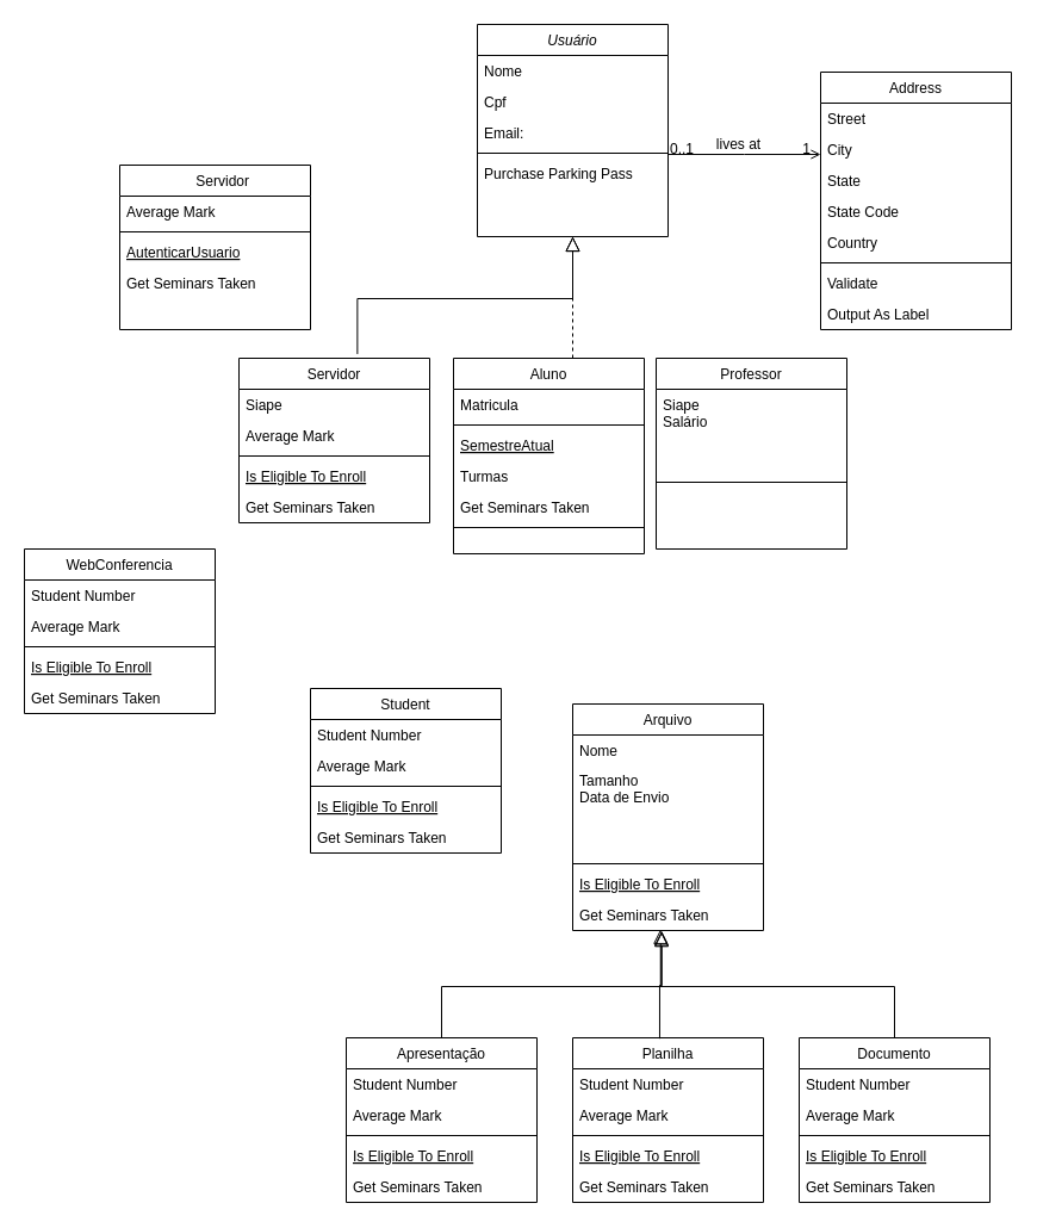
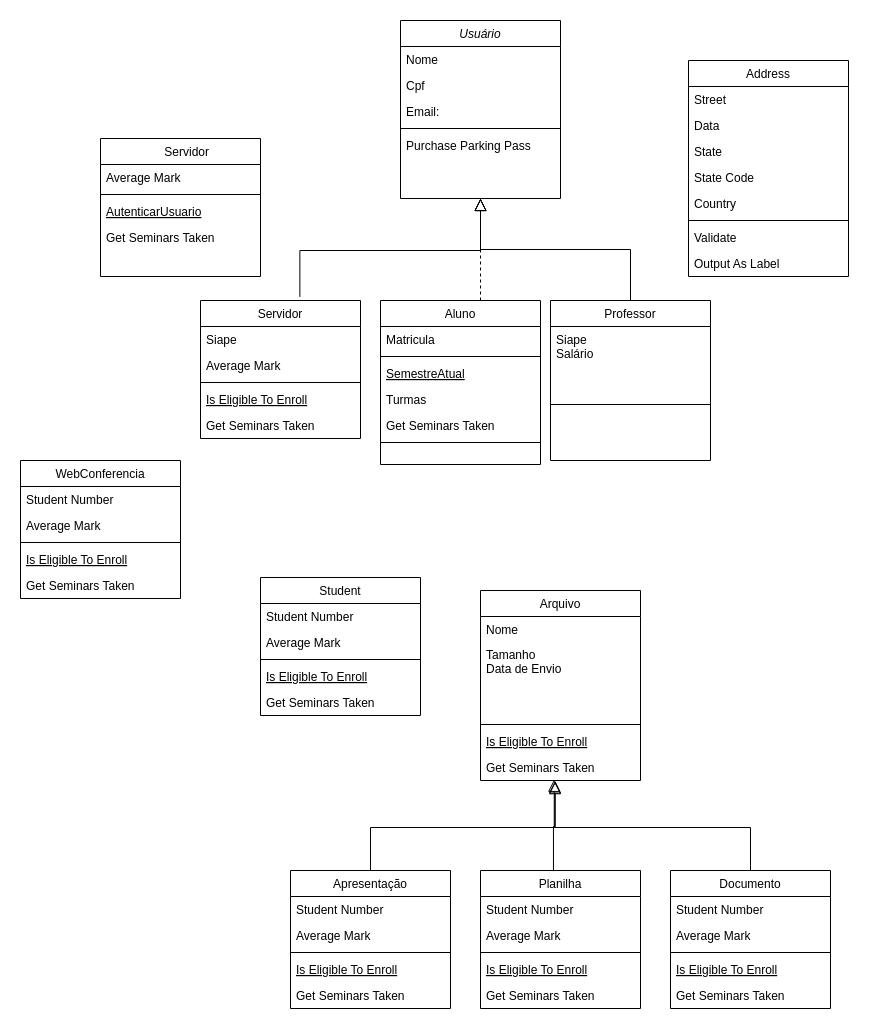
- <mxCell id="22" value="City" style="text;align=left;verticalAlign=top;spacingLeft=4;spacingRight=4;overflow=hidden;rotatable=0;points=[[0,0.5],[1,0.5]];portConstraint=eastwest;rounded=0;shadow=0;html=0;" parent="20" vertex="1"><mxGeometry y="52" width="160" height="26" as="geometry" /></mxCell>
+ <mxCell id="22" value="Data" style="text;align=left;verticalAlign=top;spacingLeft=4;spacingRight=4;overflow=hidden;rotatable=0;points=[[0,0.5],[1,0.5]];portConstraint=eastwest;rounded=0;shadow=0;html=0;" parent="20" vertex="1"><mxGeometry y="52" width="160" height="26" as="geometry" /></mxCell>
- <mxCell id="29" value="" style="endArrow=open;shadow=0;strokeWidth=1;rounded=0;endFill=1;edgeStyle=elbowEdgeStyle;elbow=vertical;" parent="1" source="2" target="20" edge="1"><mxGeometry x="0.5" y="41" relative="1" as="geometry"><mxPoint x="560" y="132" as="sourcePoint" /><mxPoint x="720" y="132" as="targetPoint" /><mxPoint x="-40" y="32" as="offset" /></mxGeometry></mxCell>
- <mxCell id="30" value="0..1" style="resizable=0;align=left;verticalAlign=bottom;labelBackgroundColor=none;fontSize=12;" parent="29" connectable="0" vertex="1"><mxGeometry x="-1" relative="1" as="geometry"><mxPoint y="4" as="offset" /></mxGeometry></mxCell>
- <mxCell id="31" value="1" style="resizable=0;align=right;verticalAlign=bottom;labelBackgroundColor=none;fontSize=12;" parent="29" connectable="0" vertex="1"><mxGeometry x="1" relative="1" as="geometry"><mxPoint x="-7" y="4" as="offset" /></mxGeometry></mxCell>
- <mxCell id="32" value="lives at" style="text;html=1;resizable=0;points=[];;align=center;verticalAlign=middle;labelBackgroundColor=none;rounded=0;shadow=0;strokeWidth=1;fontSize=12;" parent="29" vertex="1" connectable="0"><mxGeometry x="0.5" y="49" relative="1" as="geometry"><mxPoint x="-38" y="40" as="offset" /></mxGeometry></mxCell>
+ <mxCell id="19" value="" style="endArrow=block;endSize=10;endFill=0;shadow=0;strokeWidth=1;rounded=0;edgeStyle=elbowEdgeStyle;elbow=vertical;" parent="1" source="16" target="2" edge="1"><mxGeometry width="160" relative="1" as="geometry"><mxPoint x="390" y="313" as="sourcePoint" /><mxPoint x="490" y="211" as="targetPoint" /></mxGeometry></mxCell>
